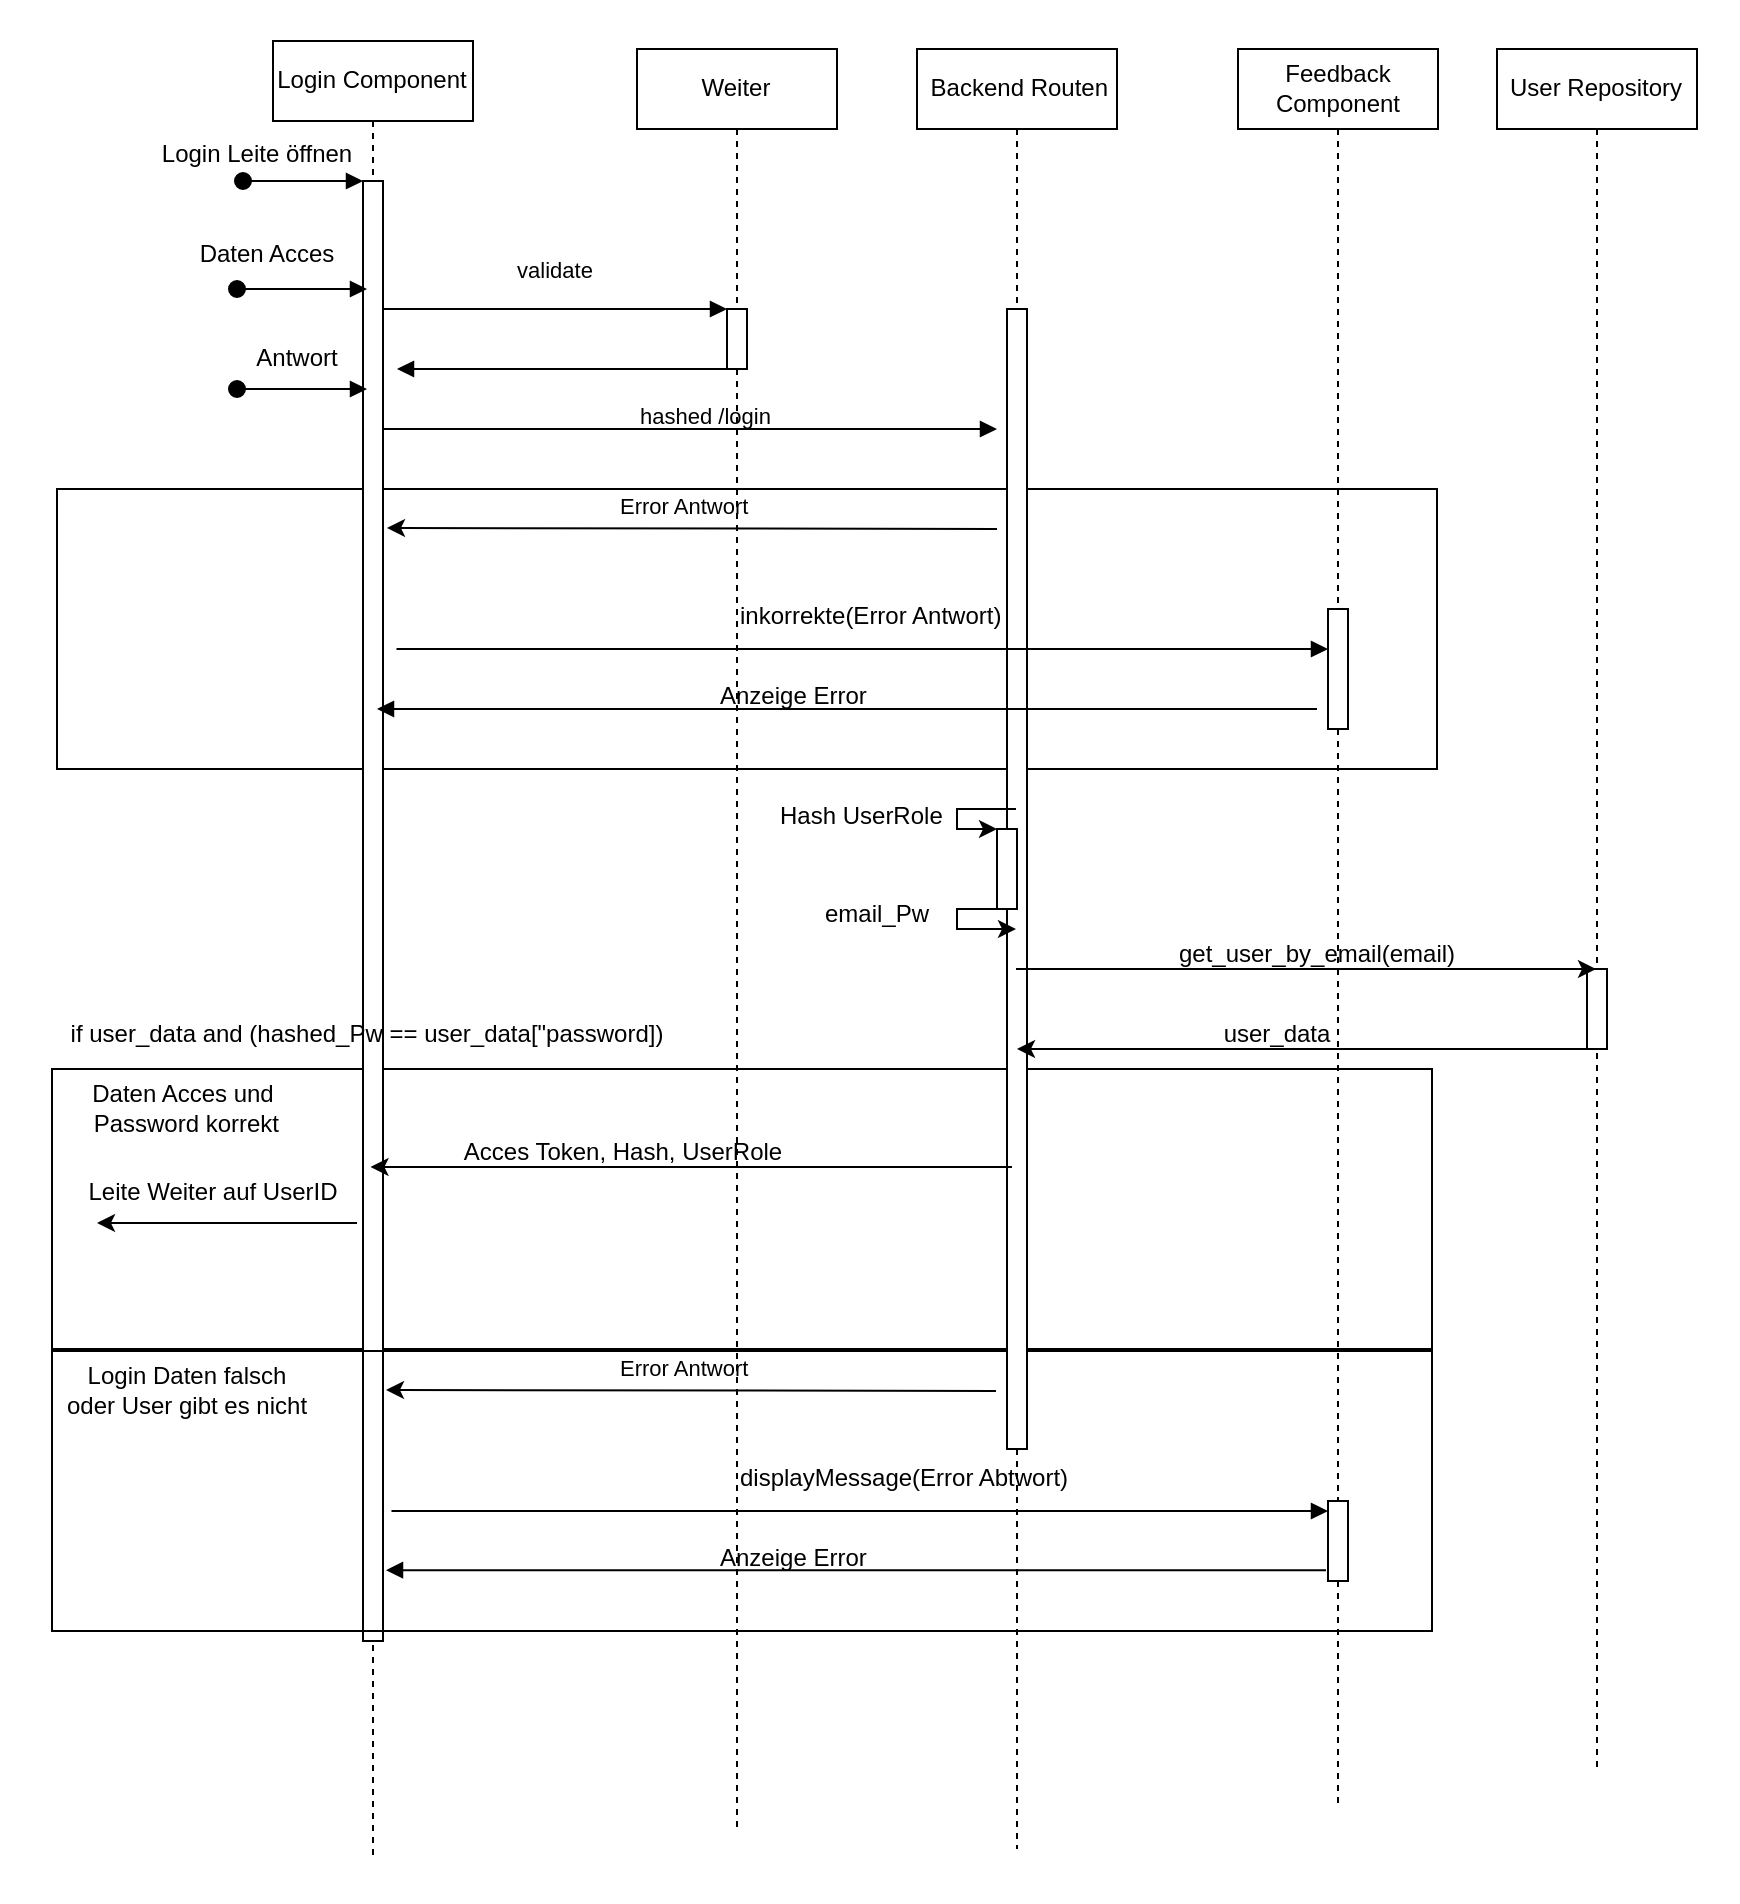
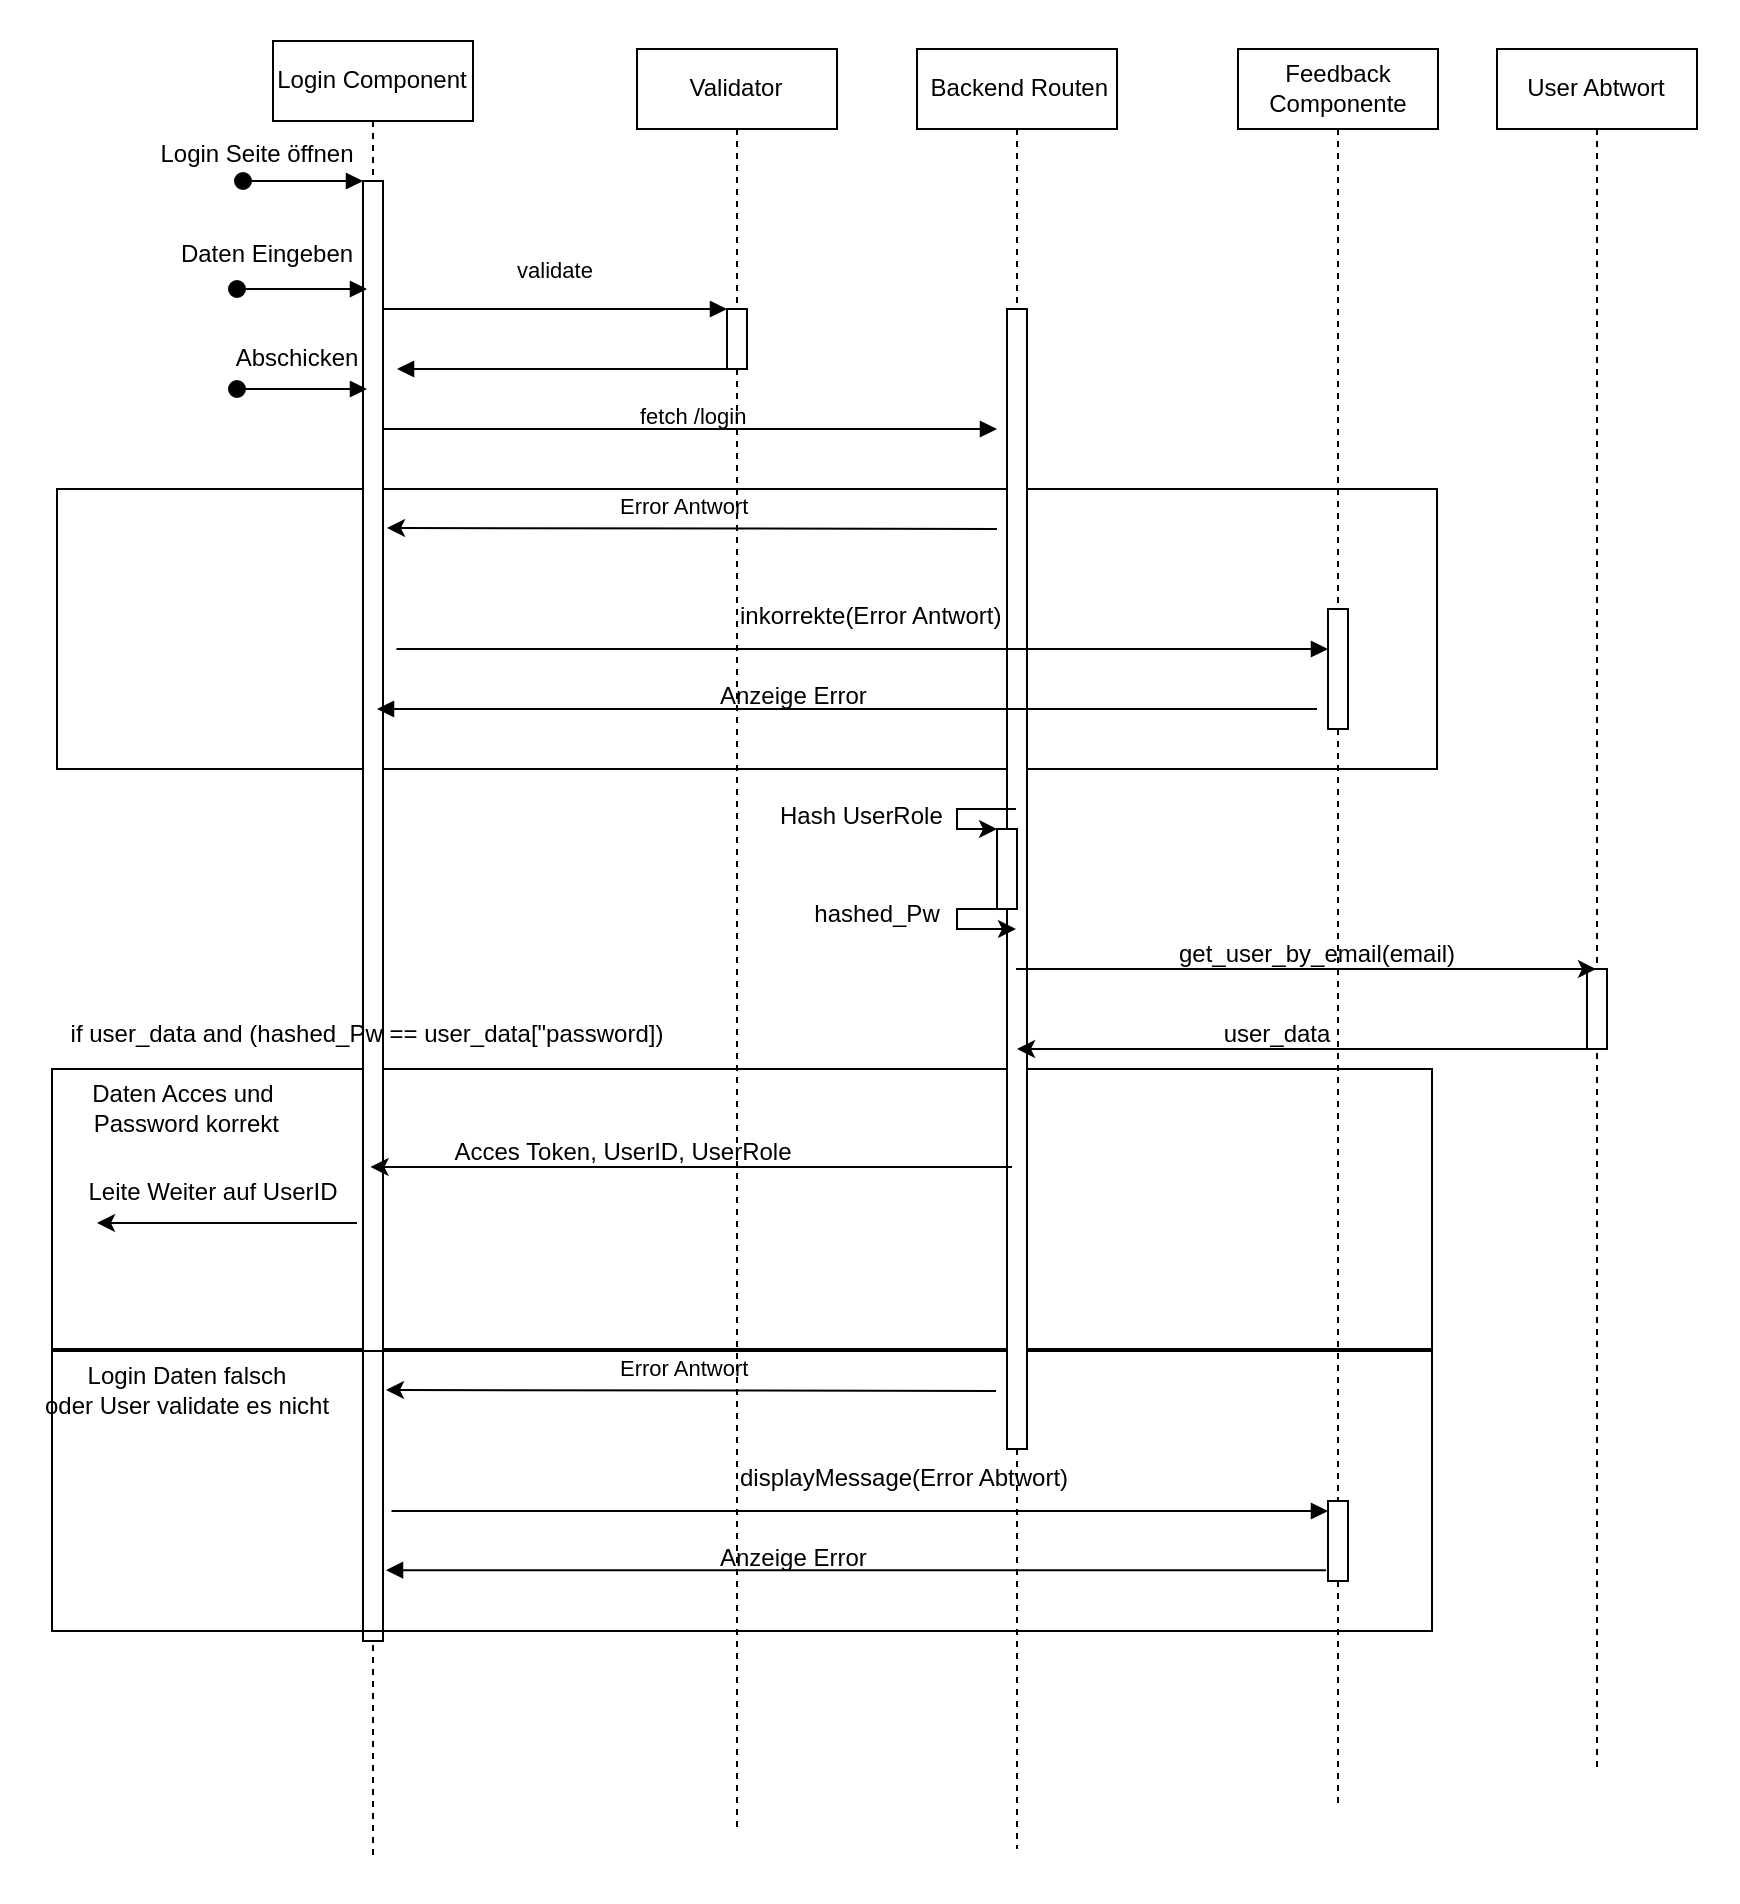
- <mxCell id="14" value="Weiter" style="shape=umlLifeline;perimeter=lifelinePerimeter;whiteSpace=wrap;html=1;container=0;dropTarget=0;collapsible=0;recursiveResize=0;outlineConnect=0;portConstraint=eastwest;newEdgeStyle={&quot;edgeStyle&quot;:&quot;elbowEdgeStyle&quot;,&quot;elbow&quot;:&quot;vertical&quot;,&quot;curved&quot;:0,&quot;rounded&quot;:0};" parent="1" vertex="1"><mxGeometry x="318" y="24" width="100" height="890" as="geometry" /></mxCell>
+ <mxCell id="14" value="Validator" style="shape=umlLifeline;perimeter=lifelinePerimeter;whiteSpace=wrap;html=1;container=0;dropTarget=0;collapsible=0;recursiveResize=0;outlineConnect=0;portConstraint=eastwest;newEdgeStyle={&quot;edgeStyle&quot;:&quot;elbowEdgeStyle&quot;,&quot;elbow&quot;:&quot;vertical&quot;,&quot;curved&quot;:0,&quot;rounded&quot;:0};" parent="1" vertex="1"><mxGeometry x="318" y="24" width="100" height="890" as="geometry" /></mxCell>
- <mxCell id="46" value="Feedback Component" style="shape=umlLifeline;perimeter=lifelinePerimeter;whiteSpace=wrap;html=1;container=0;dropTarget=0;collapsible=0;recursiveResize=0;outlineConnect=0;portConstraint=eastwest;newEdgeStyle={&quot;edgeStyle&quot;:&quot;elbowEdgeStyle&quot;,&quot;elbow&quot;:&quot;vertical&quot;,&quot;curved&quot;:0,&quot;rounded&quot;:0};size=40;" parent="1" vertex="1"><mxGeometry x="618.5" y="24" width="100" height="880" as="geometry" /></mxCell>
+ <mxCell id="46" value="Feedback Componente" style="shape=umlLifeline;perimeter=lifelinePerimeter;whiteSpace=wrap;html=1;container=0;dropTarget=0;collapsible=0;recursiveResize=0;outlineConnect=0;portConstraint=eastwest;newEdgeStyle={&quot;edgeStyle&quot;:&quot;elbowEdgeStyle&quot;,&quot;elbow&quot;:&quot;vertical&quot;,&quot;curved&quot;:0,&quot;rounded&quot;:0};size=40;" parent="1" vertex="1"><mxGeometry x="618.5" y="24" width="100" height="880" as="geometry" /></mxCell>
- <mxCell id="34" value="User Repository" style="shape=umlLifeline;perimeter=lifelinePerimeter;whiteSpace=wrap;html=1;container=0;dropTarget=0;collapsible=0;recursiveResize=0;outlineConnect=0;portConstraint=eastwest;newEdgeStyle={&quot;edgeStyle&quot;:&quot;elbowEdgeStyle&quot;,&quot;elbow&quot;:&quot;vertical&quot;,&quot;curved&quot;:0,&quot;rounded&quot;:0};" parent="1" vertex="1"><mxGeometry x="748" y="24" width="100" height="860" as="geometry" /></mxCell>
+ <mxCell id="34" value="User Abtwort" style="shape=umlLifeline;perimeter=lifelinePerimeter;whiteSpace=wrap;html=1;container=0;dropTarget=0;collapsible=0;recursiveResize=0;outlineConnect=0;portConstraint=eastwest;newEdgeStyle={&quot;edgeStyle&quot;:&quot;elbowEdgeStyle&quot;,&quot;elbow&quot;:&quot;vertical&quot;,&quot;curved&quot;:0,&quot;rounded&quot;:0};" parent="1" vertex="1"><mxGeometry x="748" y="24" width="100" height="860" as="geometry" /></mxCell>
- <mxCell id="53" value="Login Leite öffnen" style="text;html=1;align=center;verticalAlign=middle;resizable=0;points=[];autosize=1;strokeColor=none;fillColor=none;" vertex="1" parent="1"><mxGeometry x="68" y="62" width="120" height="30" as="geometry" /></mxCell>
+ <mxCell id="53" value="Login Seite öffnen" style="text;html=1;align=center;verticalAlign=middle;resizable=0;points=[];autosize=1;strokeColor=none;fillColor=none;" vertex="1" parent="1"><mxGeometry x="68" y="62" width="120" height="30" as="geometry" /></mxCell>
- <mxCell id="52" value="Daten Acces" style="text;html=1;align=center;verticalAlign=middle;resizable=0;points=[];autosize=1;strokeColor=none;fillColor=none;" vertex="1" parent="1"><mxGeometry x="78" y="112" width="110" height="30" as="geometry" /></mxCell>
+ <mxCell id="52" value="Daten Eingeben" style="text;html=1;align=center;verticalAlign=middle;resizable=0;points=[];autosize=1;strokeColor=none;fillColor=none;" vertex="1" parent="1"><mxGeometry x="78" y="112" width="110" height="30" as="geometry" /></mxCell>
- <mxCell id="51" value="Antwort" style="text;html=1;align=center;verticalAlign=middle;resizable=0;points=[];autosize=1;strokeColor=none;fillColor=none;" vertex="1" parent="1"><mxGeometry x="108" y="164" width="80" height="30" as="geometry" /></mxCell>
+ <mxCell id="51" value="Abschicken" style="text;html=1;align=center;verticalAlign=middle;resizable=0;points=[];autosize=1;strokeColor=none;fillColor=none;" vertex="1" parent="1"><mxGeometry x="108" y="164" width="80" height="30" as="geometry" /></mxCell>
- <mxCell id="23" value="&lt;span style=&quot;font-family: Helvetica; font-size: 11px; font-style: normal; font-variant-ligatures: normal; font-variant-caps: normal; font-weight: 400; letter-spacing: normal; orphans: 2; text-align: center; text-indent: 0px; text-transform: none; widows: 2; word-spacing: 0px; -webkit-text-stroke-width: 0px; white-space: nowrap; text-decoration-thickness: initial; text-decoration-style: initial; text-decoration-color: initial; float: none; display: inline !important;&quot;&gt;hashed /login&lt;/span&gt;" style="text;whiteSpace=wrap;html=1;" parent="1" vertex="1"><mxGeometry x="318" y="194" width="70" height="40" as="geometry" /></mxCell>
+ <mxCell id="23" value="&lt;span style=&quot;font-family: Helvetica; font-size: 11px; font-style: normal; font-variant-ligatures: normal; font-variant-caps: normal; font-weight: 400; letter-spacing: normal; orphans: 2; text-align: center; text-indent: 0px; text-transform: none; widows: 2; word-spacing: 0px; -webkit-text-stroke-width: 0px; white-space: nowrap; text-decoration-thickness: initial; text-decoration-style: initial; text-decoration-color: initial; float: none; display: inline !important;&quot;&gt;fetch /login&lt;/span&gt;" style="text;whiteSpace=wrap;html=1;" parent="1" vertex="1"><mxGeometry x="318" y="194" width="70" height="40" as="geometry" /></mxCell>
- <mxCell id="50" value="email_Pw" style="text;html=1;align=center;verticalAlign=middle;resizable=0;points=[];autosize=1;strokeColor=none;fillColor=none;" parent="1" vertex="1"><mxGeometry x="393" y="442" width="90" height="30" as="geometry" /></mxCell>
+ <mxCell id="50" value="hashed_Pw" style="text;html=1;align=center;verticalAlign=middle;resizable=0;points=[];autosize=1;strokeColor=none;fillColor=none;" parent="1" vertex="1"><mxGeometry x="393" y="442" width="90" height="30" as="geometry" /></mxCell>
- <mxCell id="41" value="Acces Token, Hash, UserRole" style="text;html=1;align=center;verticalAlign=middle;resizable=0;points=[];autosize=1;strokeColor=none;fillColor=none;" parent="1" vertex="1"><mxGeometry x="215.5" y="561" width="190" height="30" as="geometry" /></mxCell>
+ <mxCell id="41" value="Acces Token, UserID, UserRole" style="text;html=1;align=center;verticalAlign=middle;resizable=0;points=[];autosize=1;strokeColor=none;fillColor=none;" parent="1" vertex="1"><mxGeometry x="215.5" y="561" width="190" height="30" as="geometry" /></mxCell>
- <mxCell id="8" value="Login Daten falsch&lt;div&gt;oder User gibt es nicht&lt;/div&gt;" style="text;html=1;align=center;verticalAlign=middle;resizable=0;points=[];autosize=1;strokeColor=none;fillColor=none;" parent="4" vertex="1"><mxGeometry x="-113.5" y="655" width="140" height="40" as="geometry" /></mxCell>
+ <mxCell id="8" value="Login Daten falsch&lt;div&gt;oder User validate es nicht&lt;/div&gt;" style="text;html=1;align=center;verticalAlign=middle;resizable=0;points=[];autosize=1;strokeColor=none;fillColor=none;" parent="4" vertex="1"><mxGeometry x="-113.5" y="655" width="140" height="40" as="geometry" /></mxCell>
